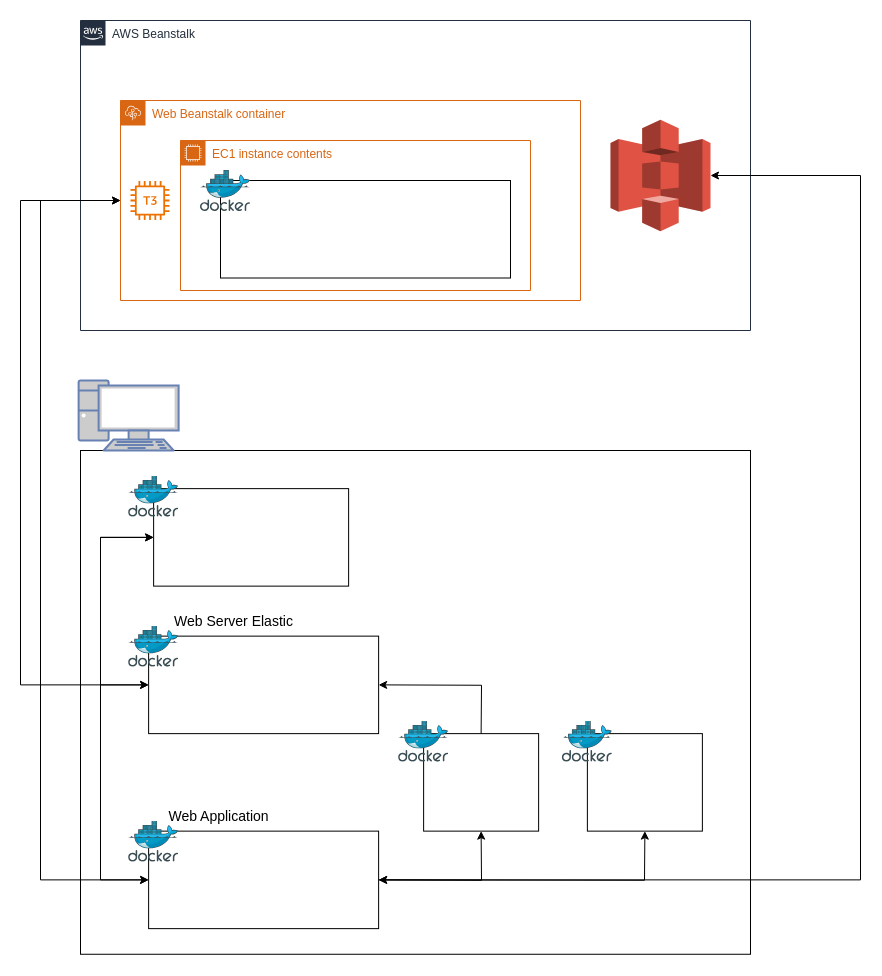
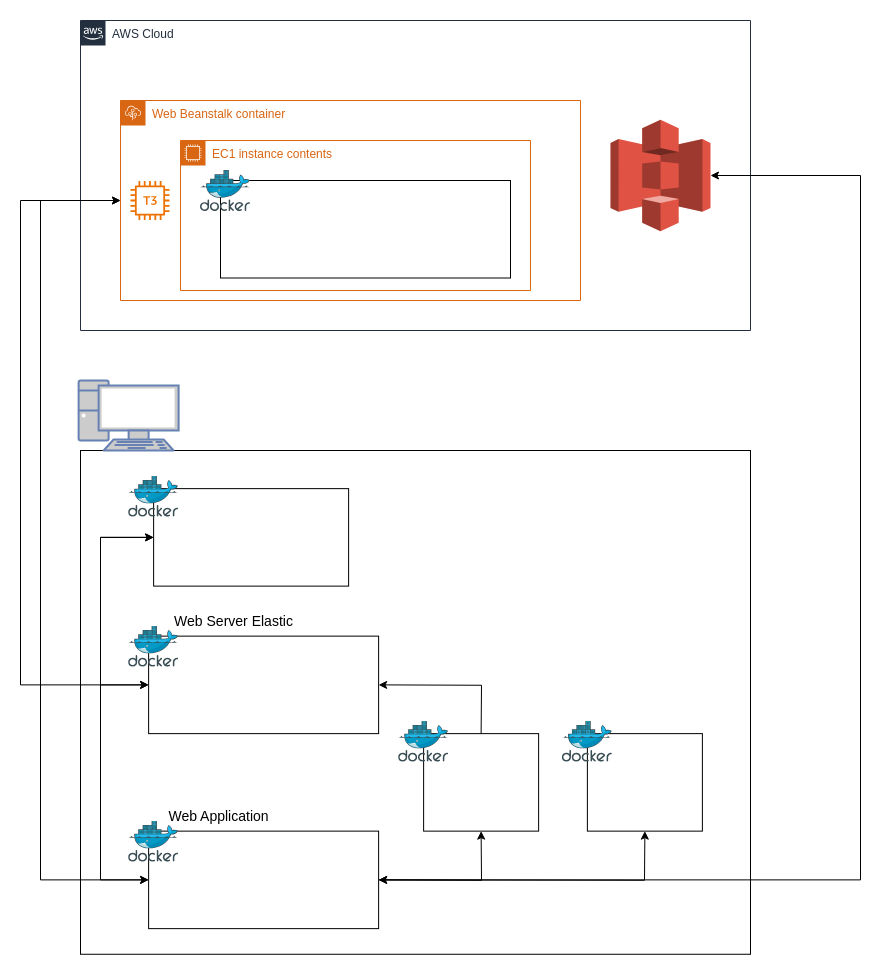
- <mxCell id="2" value="AWS Beanstalk" style="points=[[0,0],[0.25,0],[0.5,0],[0.75,0],[1,0],[1,0.25],[1,0.5],[1,0.75],[1,1],[0.75,1],[0.5,1],[0.25,1],[0,1],[0,0.75],[0,0.5],[0,0.25]];outlineConnect=0;gradientColor=none;html=1;whiteSpace=wrap;fontSize=12;fontStyle=0;container=1;pointerEvents=0;collapsible=0;recursiveResize=0;shape=mxgraph.aws4.group;grIcon=mxgraph.aws4.group_aws_cloud_alt;strokeColor=#232F3E;fillColor=none;verticalAlign=top;align=left;spacingLeft=30;fontColor=#232F3E;dashed=0;" vertex="1" parent="1"><mxGeometry y="20" width="670" height="310" as="geometry" x="80" /></mxCell>
+ <mxCell id="2" value="AWS Cloud" style="points=[[0,0],[0.25,0],[0.5,0],[0.75,0],[1,0],[1,0.25],[1,0.5],[1,0.75],[1,1],[0.75,1],[0.5,1],[0.25,1],[0,1],[0,0.75],[0,0.5],[0,0.25]];outlineConnect=0;gradientColor=none;html=1;whiteSpace=wrap;fontSize=12;fontStyle=0;container=1;pointerEvents=0;collapsible=0;recursiveResize=0;shape=mxgraph.aws4.group;grIcon=mxgraph.aws4.group_aws_cloud_alt;strokeColor=#232F3E;fillColor=none;verticalAlign=top;align=left;spacingLeft=30;fontColor=#232F3E;dashed=0;" vertex="1" parent="1"><mxGeometry y="20" width="670" height="310" as="geometry" x="80" /></mxCell>
